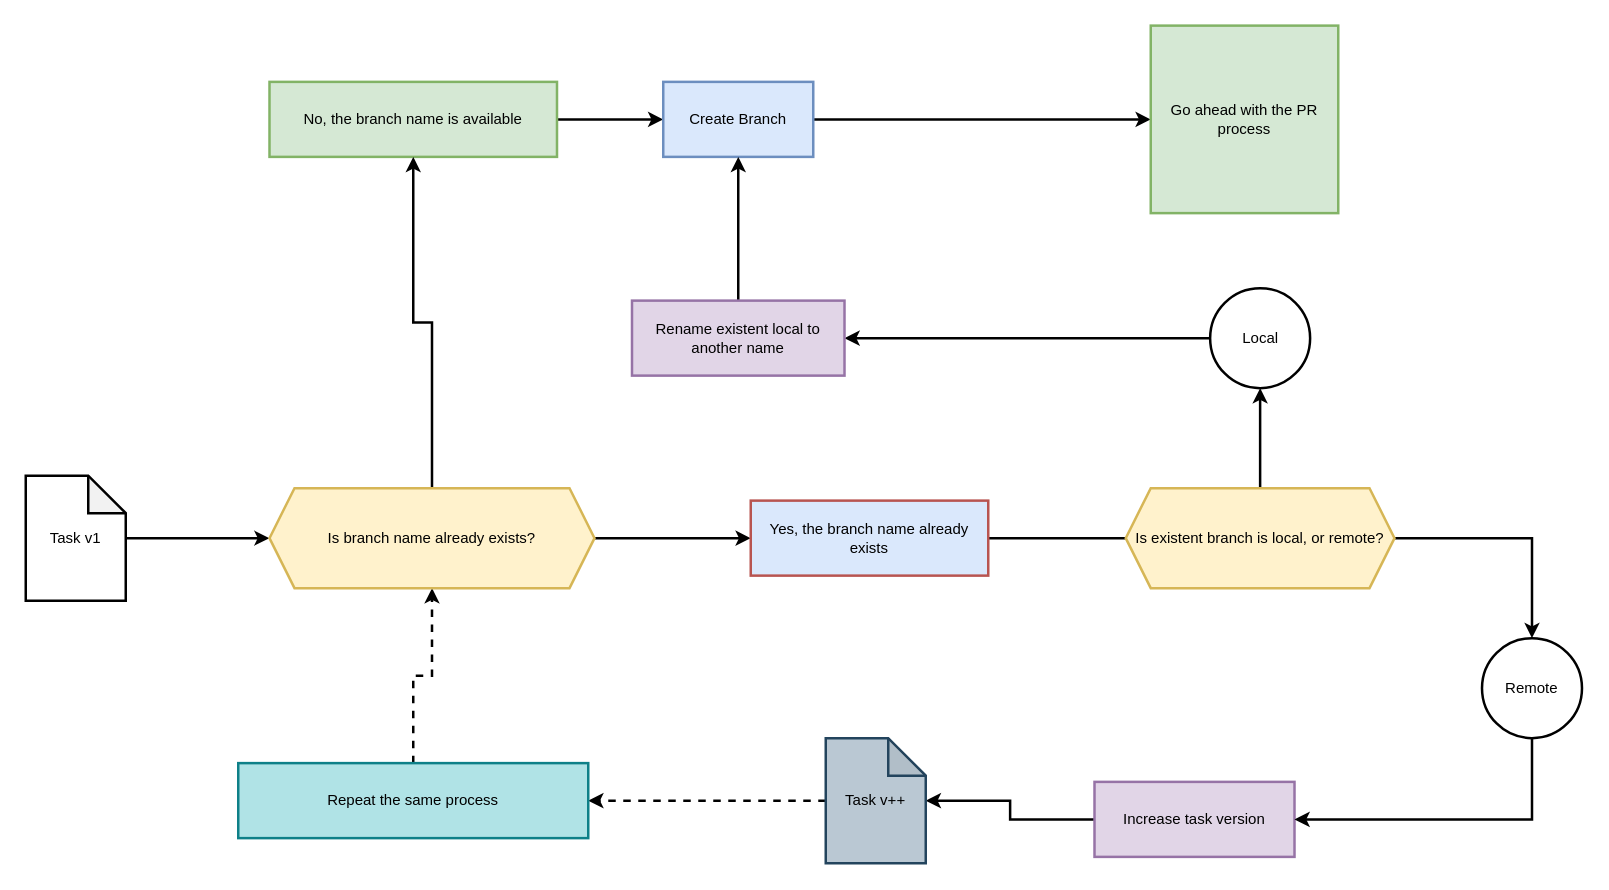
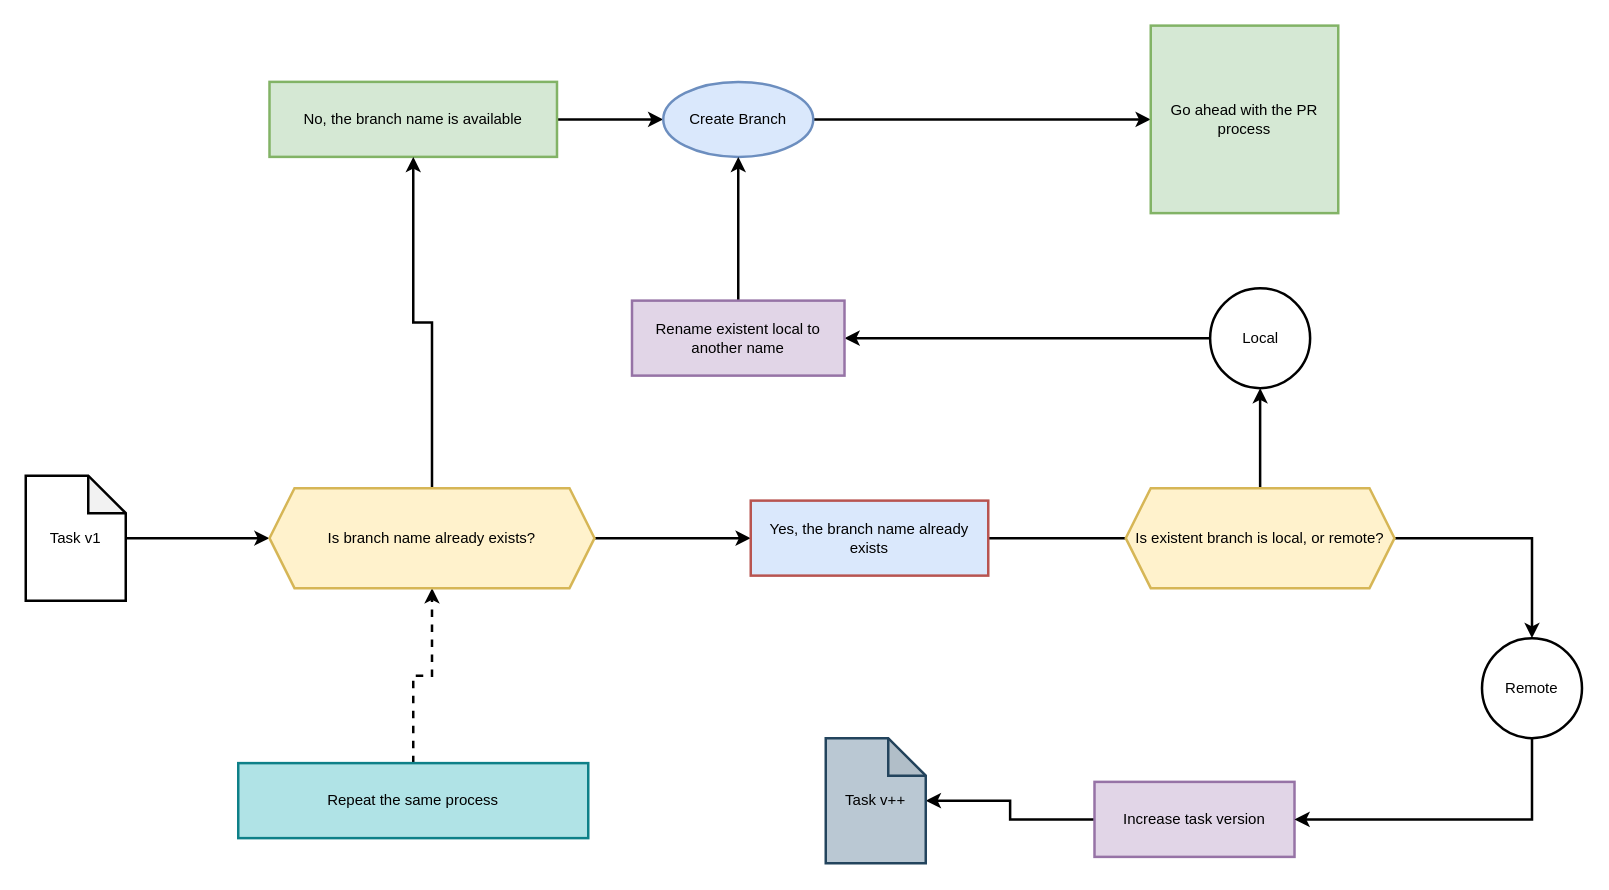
- <mxCell id="5" value="Create Branch" style="rounded=0;whiteSpace=wrap;html=1;fillColor=#dae8fc;strokeColor=#6c8ebf;strokeWidth=2;" parent="1" vertex="1"><mxGeometry x="530" y="65" width="120" height="60" as="geometry" /></mxCell>
+ <mxCell id="5" value="Create Branch" style="ellipse;whiteSpace=wrap;html=1;fillColor=#dae8fc;strokeColor=#6c8ebf;strokeWidth=2;" parent="1" vertex="1"><mxGeometry x="530" y="65" width="120" height="60" as="geometry" /></mxCell>
- <mxCell id="13" style="edgeStyle=orthogonalEdgeStyle;rounded=0;orthogonalLoop=1;jettySize=auto;html=1;strokeWidth=2;dashed=1;" parent="1" source="14" target="16" edge="1"><mxGeometry relative="1" as="geometry"><mxPoint x="590" y="630" as="targetPoint" /></mxGeometry></mxCell>
